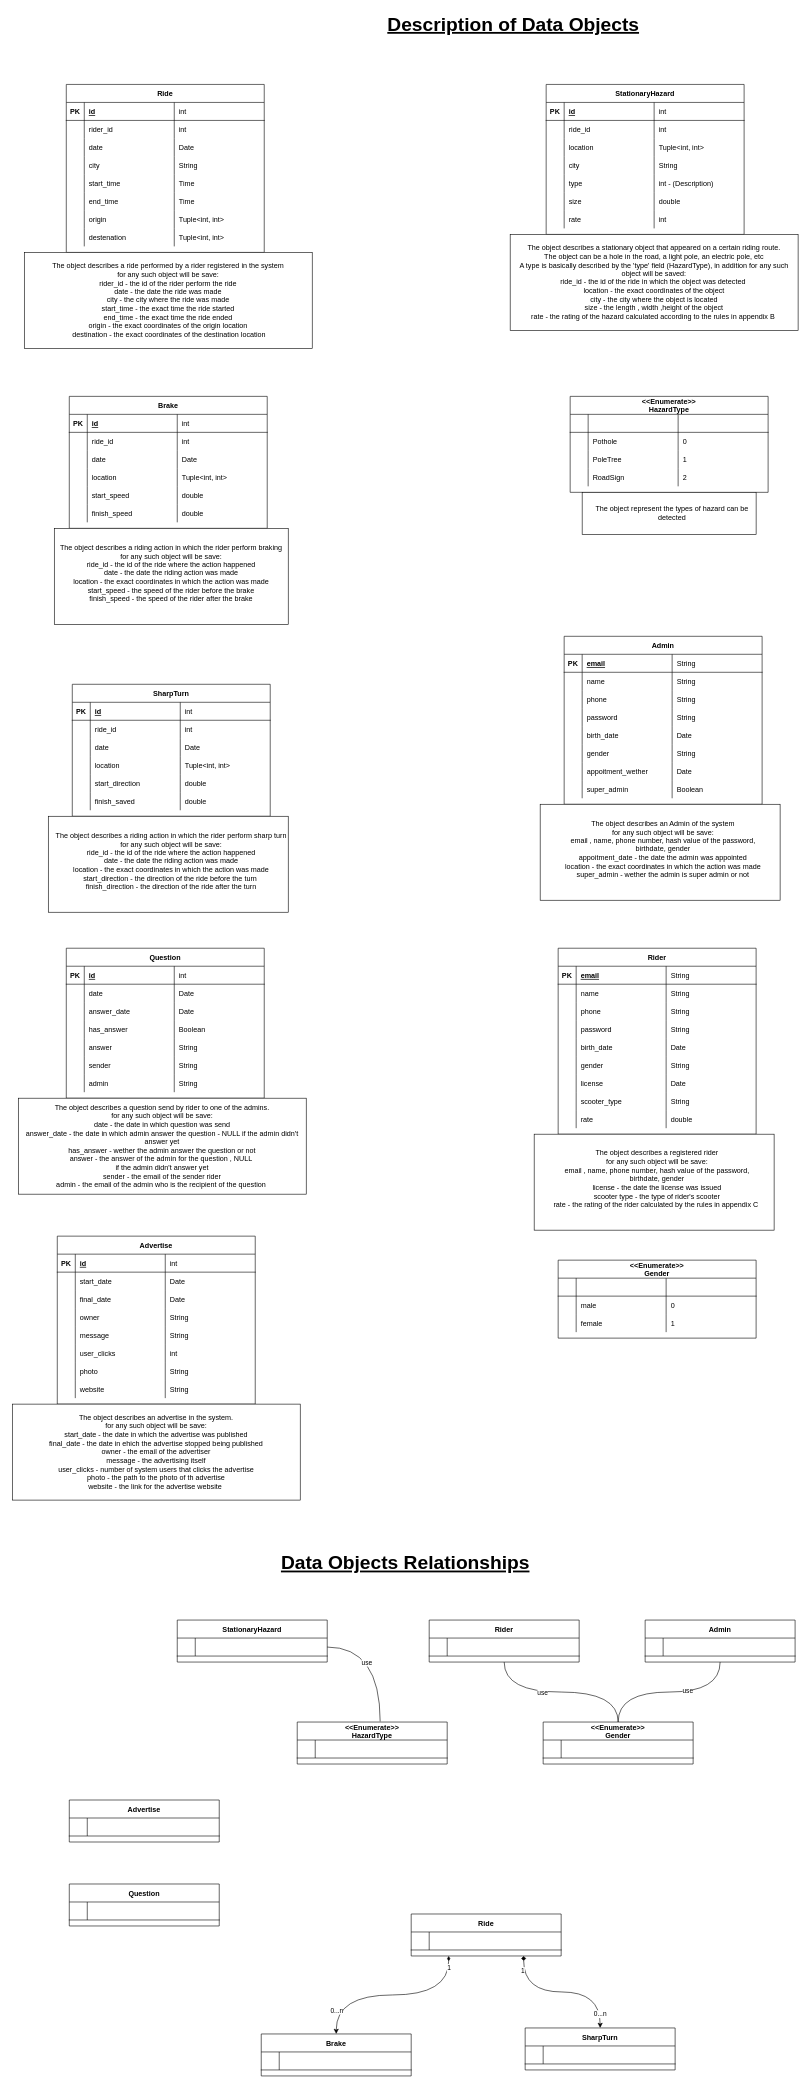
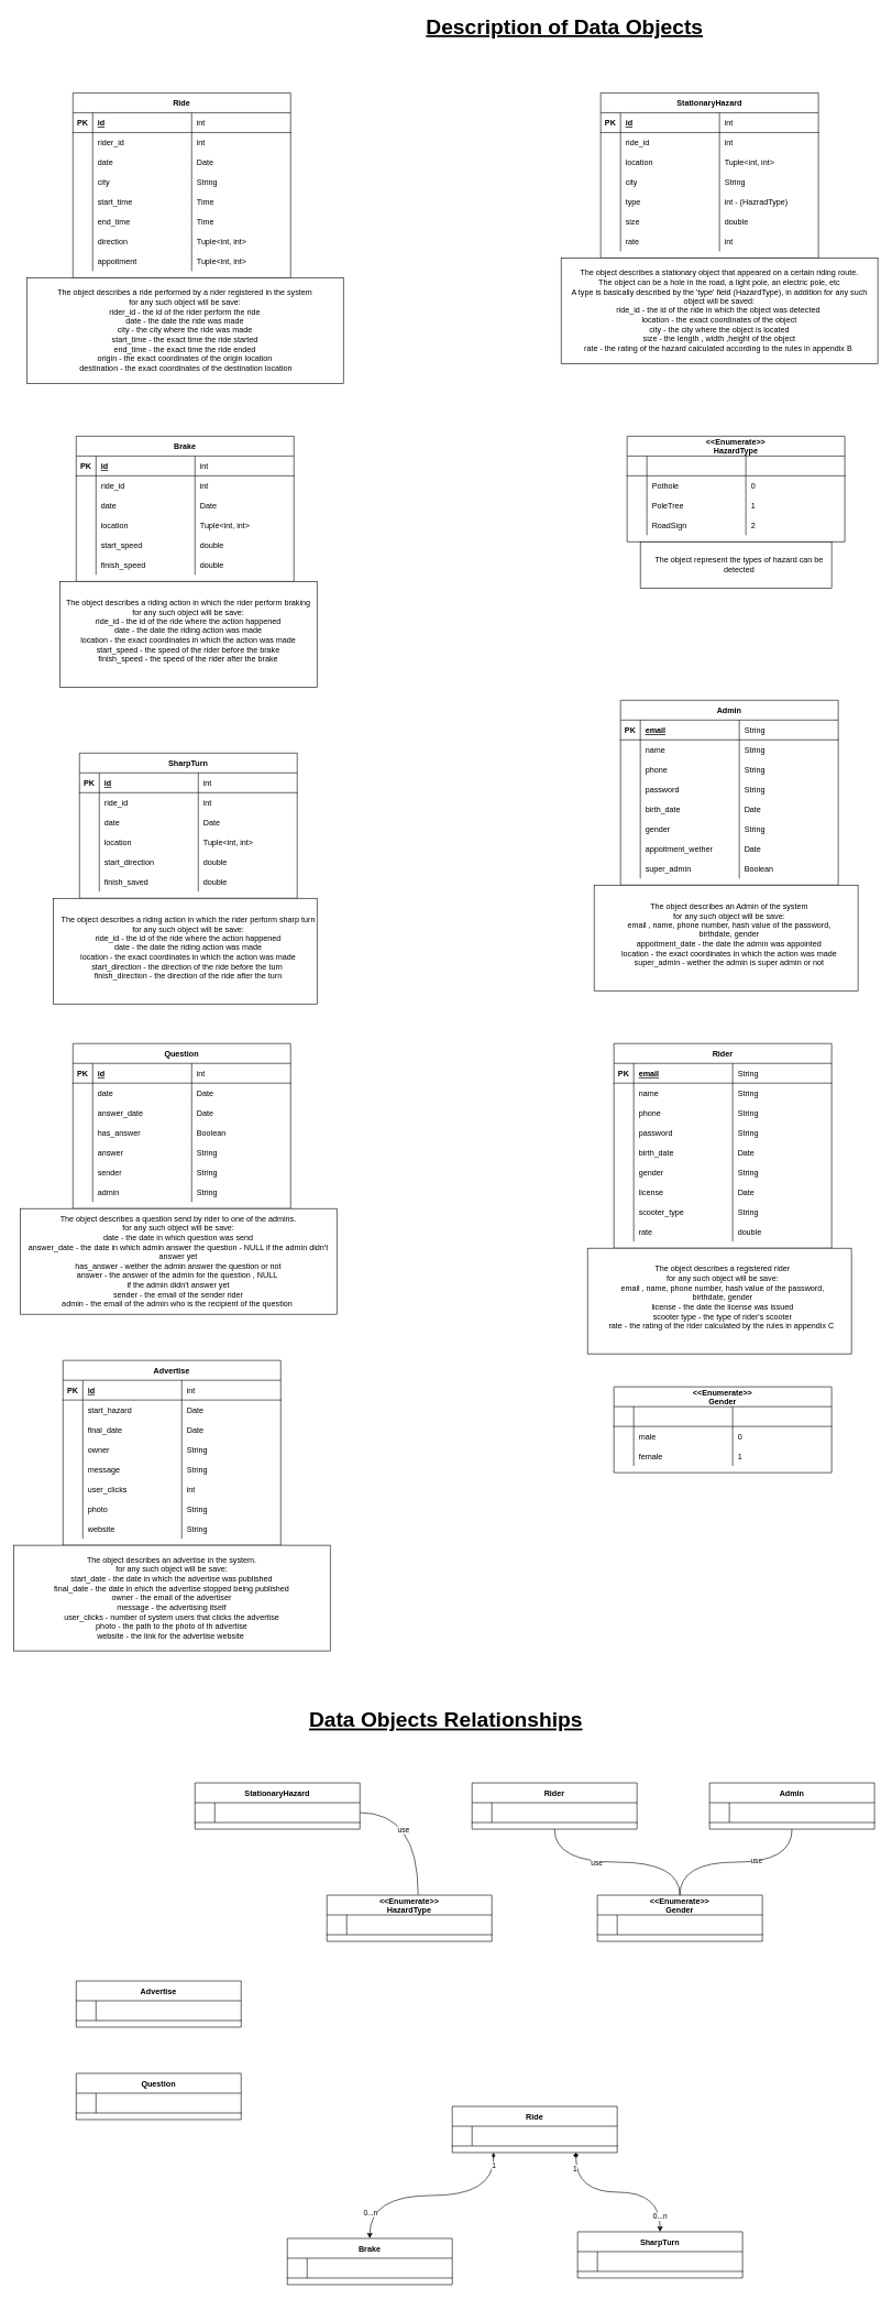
- <mxCell id="26" value="int - (Description)" style="shape=partialRectangle;connectable=0;fillColor=none;top=0;left=0;bottom=0;right=0;align=left;spacingLeft=6;overflow=hidden;" parent="23" vertex="1"><mxGeometry x="180" width="150" height="30" as="geometry"><mxRectangle width="150" height="30" as="alternateBounds" /></mxGeometry></mxCell>
+ <mxCell id="26" value="int - (HazradType)" style="shape=partialRectangle;connectable=0;fillColor=none;top=0;left=0;bottom=0;right=0;align=left;spacingLeft=6;overflow=hidden;" parent="23" vertex="1"><mxGeometry x="180" width="150" height="30" as="geometry"><mxRectangle width="150" height="30" as="alternateBounds" /></mxGeometry></mxCell>
- <mxCell id="85" value="origin" style="shape=partialRectangle;connectable=0;fillColor=none;top=0;left=0;bottom=0;right=0;align=left;spacingLeft=6;overflow=hidden;" parent="83" vertex="1"><mxGeometry x="30" width="150" height="30" as="geometry"><mxRectangle width="150" height="30" as="alternateBounds" /></mxGeometry></mxCell>
+ <mxCell id="85" value="direction" style="shape=partialRectangle;connectable=0;fillColor=none;top=0;left=0;bottom=0;right=0;align=left;spacingLeft=6;overflow=hidden;" parent="83" vertex="1"><mxGeometry x="30" width="150" height="30" as="geometry"><mxRectangle width="150" height="30" as="alternateBounds" /></mxGeometry></mxCell>
- <mxCell id="89" value="destenation" style="shape=partialRectangle;connectable=0;fillColor=none;top=0;left=0;bottom=0;right=0;align=left;spacingLeft=6;overflow=hidden;" parent="87" vertex="1"><mxGeometry x="30" width="150" height="30" as="geometry"><mxRectangle width="150" height="30" as="alternateBounds" /></mxGeometry></mxCell>
+ <mxCell id="89" value="appoitment" style="shape=partialRectangle;connectable=0;fillColor=none;top=0;left=0;bottom=0;right=0;align=left;spacingLeft=6;overflow=hidden;" parent="87" vertex="1"><mxGeometry x="30" width="150" height="30" as="geometry"><mxRectangle width="150" height="30" as="alternateBounds" /></mxGeometry></mxCell>
- <mxCell id="268" value="start_date" style="shape=partialRectangle;connectable=0;fillColor=none;top=0;left=0;bottom=0;right=0;align=left;spacingLeft=6;overflow=hidden;" parent="266" vertex="1"><mxGeometry x="30" width="150" height="30" as="geometry"><mxRectangle width="150" height="30" as="alternateBounds" /></mxGeometry></mxCell>
+ <mxCell id="268" value="start_hazard" style="shape=partialRectangle;connectable=0;fillColor=none;top=0;left=0;bottom=0;right=0;align=left;spacingLeft=6;overflow=hidden;" parent="266" vertex="1"><mxGeometry x="30" width="150" height="30" as="geometry"><mxRectangle width="150" height="30" as="alternateBounds" /></mxGeometry></mxCell>
